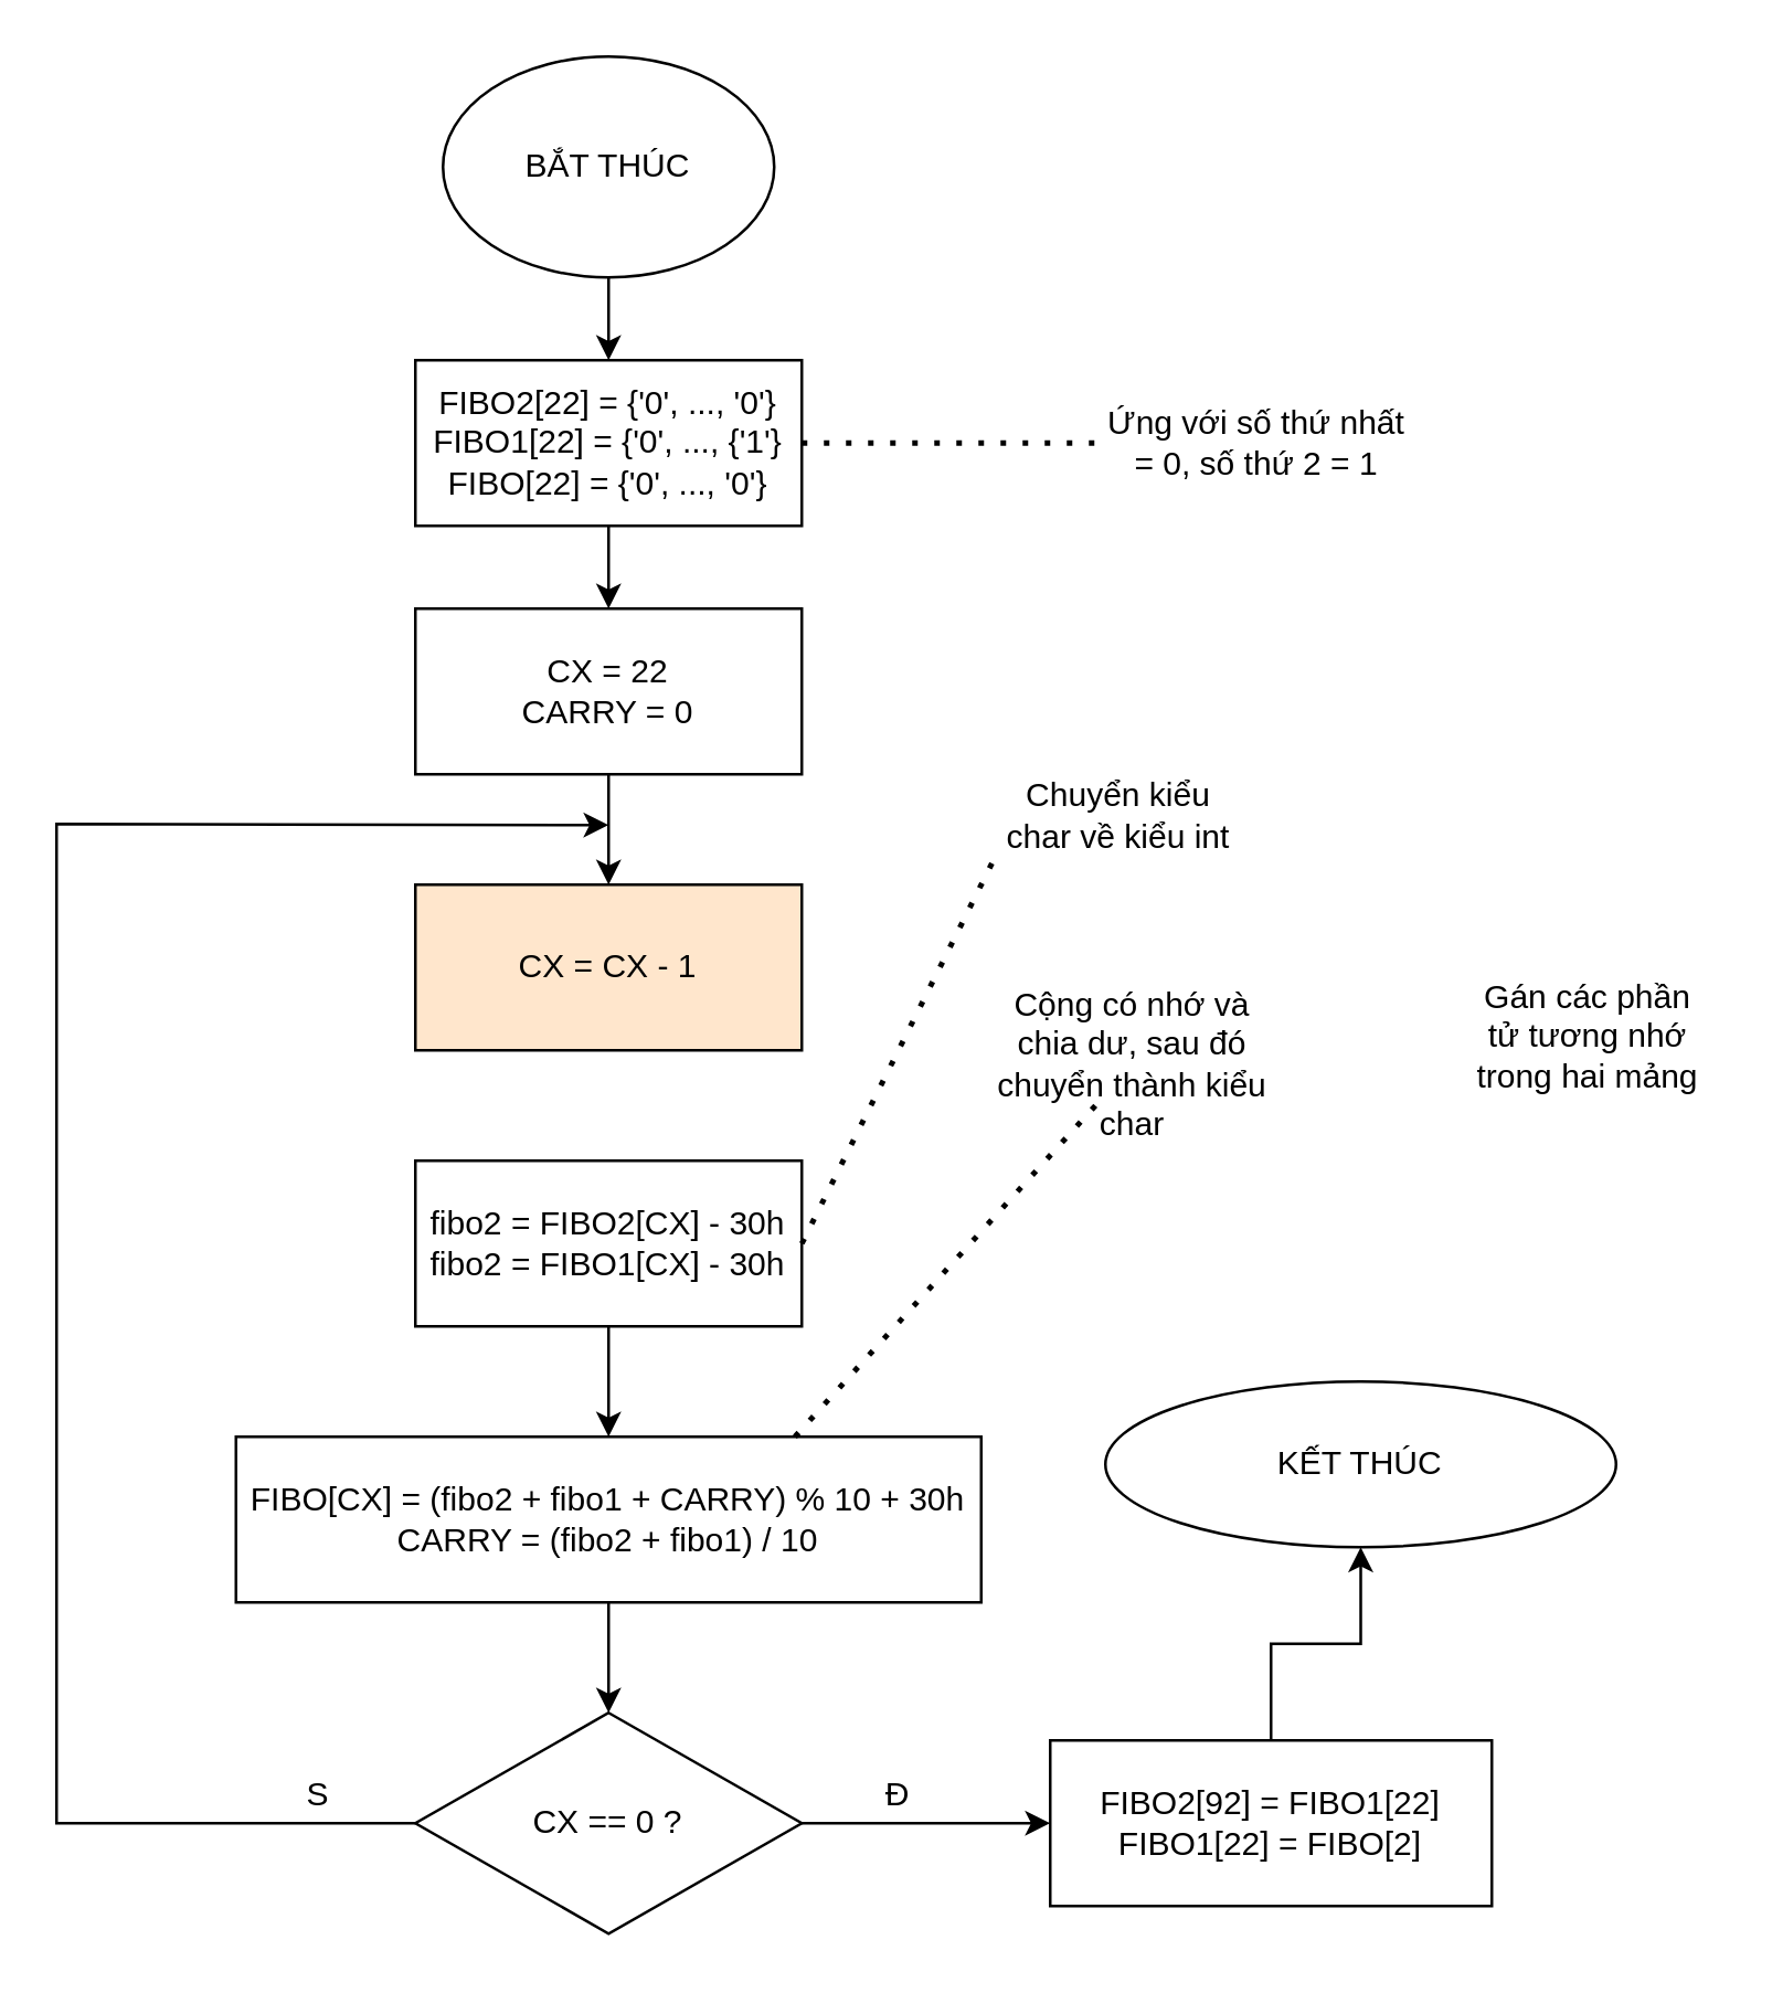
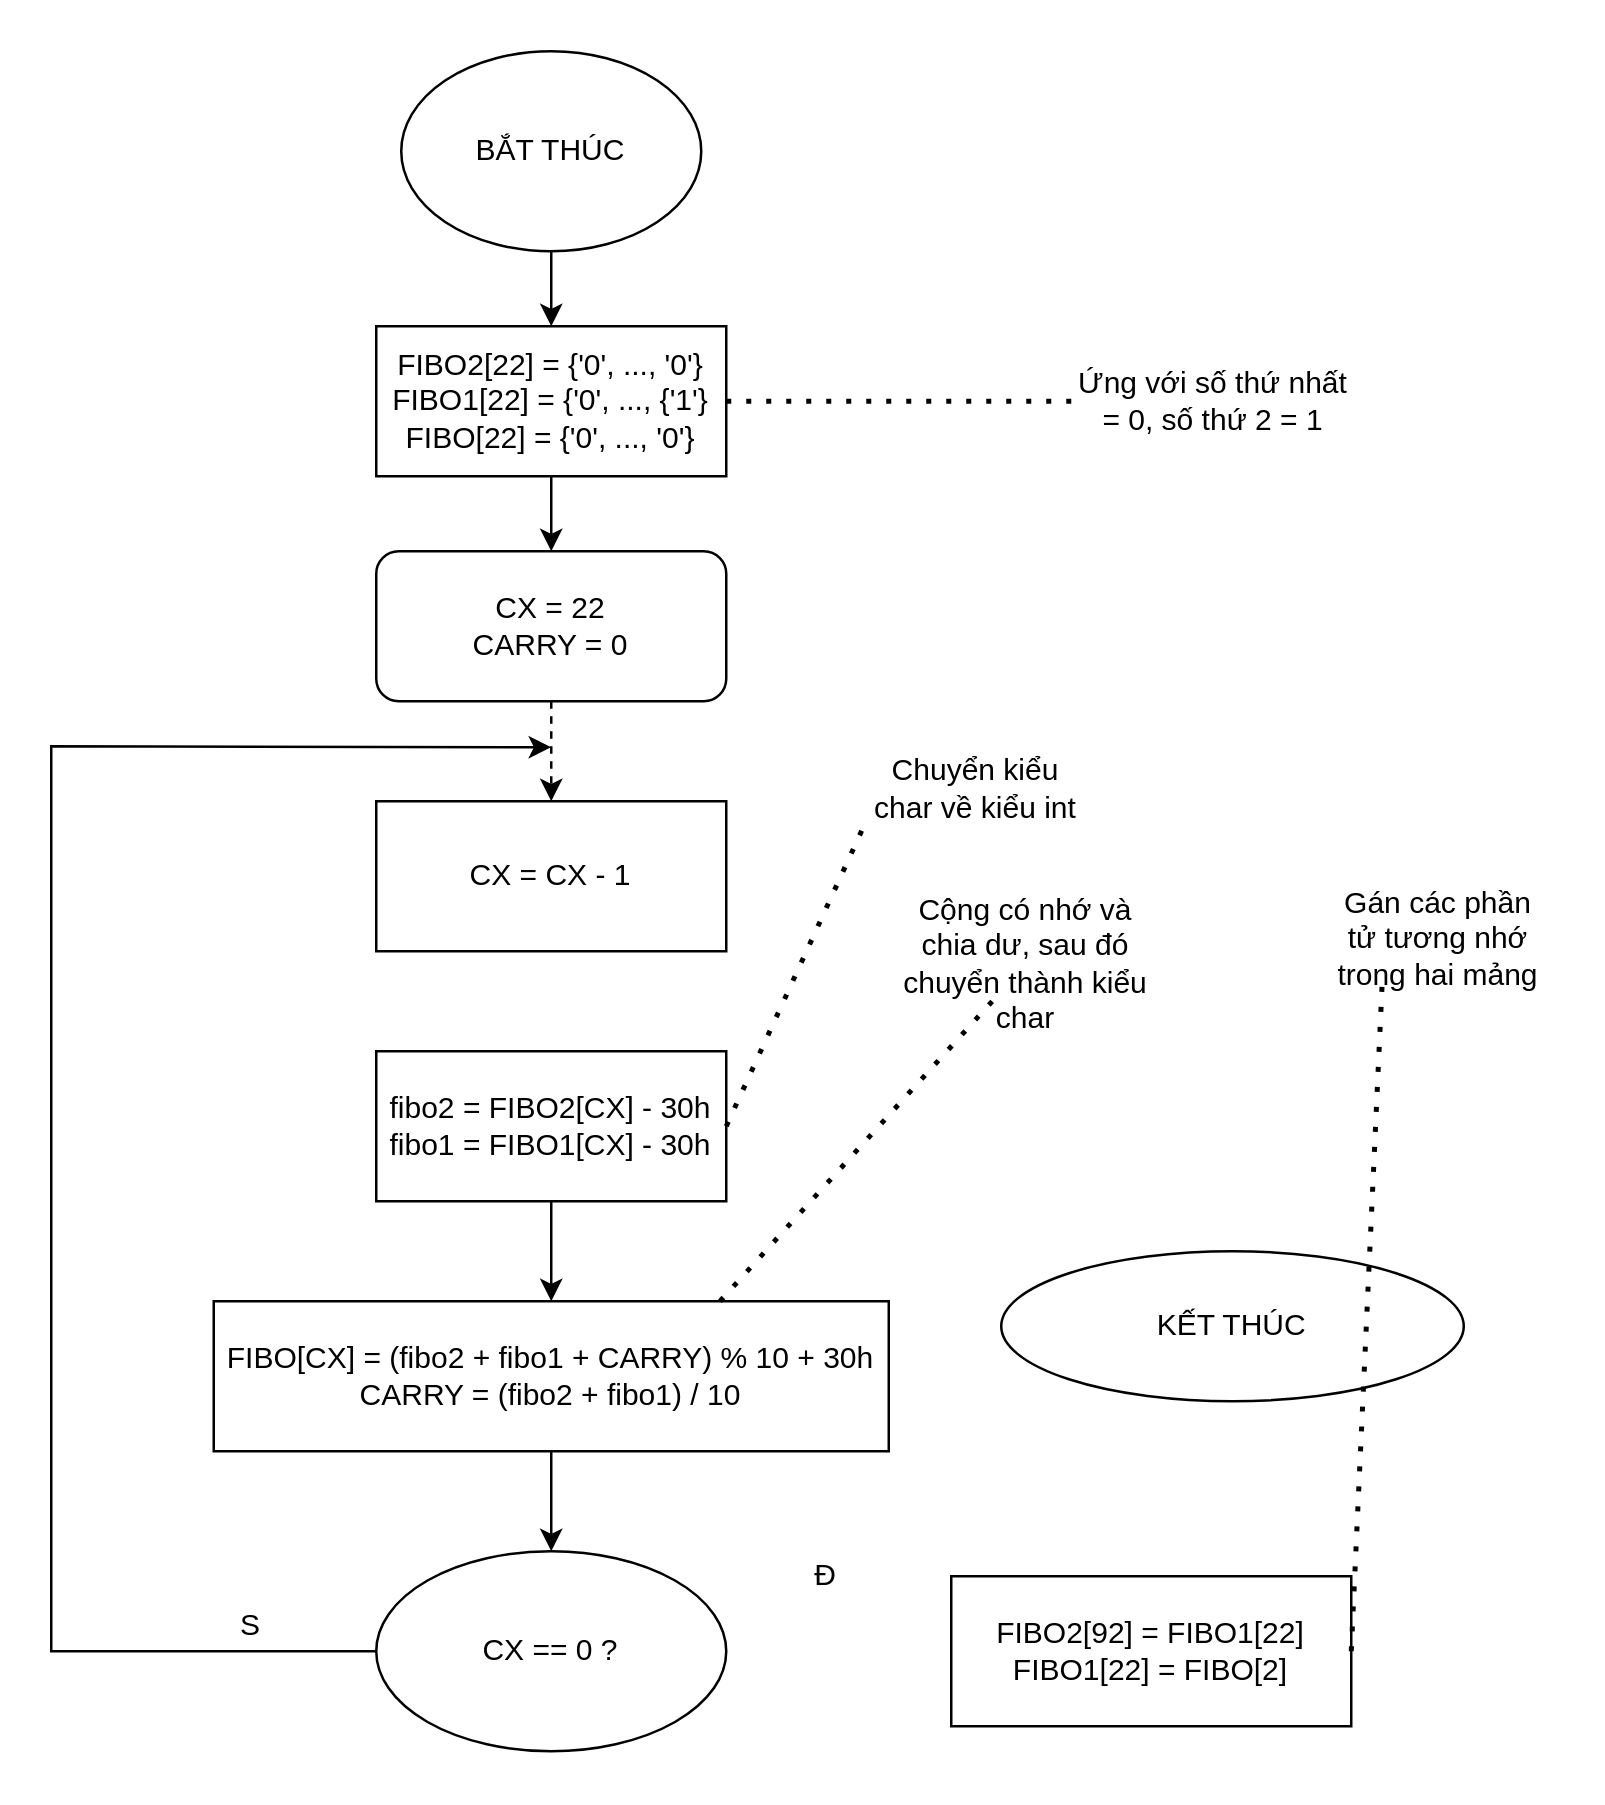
- <mxCell id="28" value="Ứng với số thứ nhất = 0, số thứ 2 = 1" style="text;html=1;strokeColor=none;fillColor=none;align=center;verticalAlign=middle;whiteSpace=wrap;rounded=0;" vertex="1" parent="1"><mxGeometry x="400" y="145" width="110" height="30" as="geometry" /></mxCell>
+ <mxCell id="28" value="Ứng với số thứ nhất = 0, số thứ 2 = 1" style="text;html=1;strokeColor=none;fillColor=none;align=center;verticalAlign=middle;whiteSpace=wrap;rounded=0;" vertex="1" parent="1"><mxGeometry x="430" y="145" width="110" height="30" as="geometry" /></mxCell>
- <mxCell id="9" value="CX = 22&lt;br&gt;CARRY = 0" style="rounded=0;whiteSpace=wrap;html=1;" vertex="1" parent="1"><mxGeometry x="150" y="220" width="140" height="60" as="geometry" /></mxCell>
+ <mxCell id="9" value="CX = 22&lt;br&gt;CARRY = 0" style="whiteSpace=wrap;html=1;rounded=1;" vertex="1" parent="1"><mxGeometry x="150" y="220" width="140" height="60" as="geometry" /></mxCell>
- <mxCell id="19" value="Chuyển kiểu char về kiểu int" style="text;html=1;strokeColor=none;fillColor=none;align=center;verticalAlign=middle;whiteSpace=wrap;rounded=0;" vertex="1" parent="1"><mxGeometry x="360" y="280" width="90" height="30" as="geometry" /></mxCell>
+ <mxCell id="19" value="Chuyển kiểu char về kiểu int" style="text;html=1;strokeColor=none;fillColor=none;align=center;verticalAlign=middle;whiteSpace=wrap;rounded=0;" vertex="1" parent="1"><mxGeometry x="345" y="300" width="90" height="30" as="geometry" /></mxCell>
- <mxCell id="8" value="" style="edgeStyle=orthogonalEdgeStyle;rounded=0;orthogonalLoop=1;jettySize=auto;html=1;" edge="1" parent="1" source="9" target="10"><mxGeometry relative="1" as="geometry" /></mxCell>
+ <mxCell id="8" value="" style="edgeStyle=orthogonalEdgeStyle;rounded=0;orthogonalLoop=1;jettySize=auto;html=1;dashed=1;" edge="1" parent="1" source="9" target="10"><mxGeometry relative="1" as="geometry" /></mxCell>
- <mxCell id="10" value="CX = CX - 1" style="rounded=0;whiteSpace=wrap;html=1;fillColor=#ffe6cc;" vertex="1" parent="1"><mxGeometry x="150" y="320" width="140" height="60" as="geometry" /></mxCell>
+ <mxCell id="10" value="CX = CX - 1" style="rounded=0;whiteSpace=wrap;html=1;" vertex="1" parent="1"><mxGeometry x="150" y="320" width="140" height="60" as="geometry" /></mxCell>
- <mxCell id="12" value="fibo2 = FIBO2[CX] - 30h&lt;br&gt;fibo2 = FIBO1[CX] - 30h" style="rounded=0;whiteSpace=wrap;html=1;" vertex="1" parent="1"><mxGeometry x="150" y="420" width="140" height="60" as="geometry" /></mxCell>
+ <mxCell id="12" value="fibo2 = FIBO2[CX] - 30h&lt;br&gt;fibo1 = FIBO1[CX] - 30h" style="rounded=0;whiteSpace=wrap;html=1;" vertex="1" parent="1"><mxGeometry x="150" y="420" width="140" height="60" as="geometry" /></mxCell>
- <mxCell id="17" value="" style="edgeStyle=orthogonalEdgeStyle;rounded=0;orthogonalLoop=1;jettySize=auto;html=1;" edge="1" parent="1" source="18" target="15"><mxGeometry relative="1" as="geometry" /></mxCell>
- <mxCell id="25" value="S" style="text;html=1;strokeColor=none;fillColor=none;align=center;verticalAlign=middle;whiteSpace=wrap;rounded=0;" vertex="1" parent="1"><mxGeometry x="85" y="640" width="60" height="20" as="geometry" /></mxCell>
+ <mxCell id="25" value="S" style="text;html=1;strokeColor=none;fillColor=none;align=center;verticalAlign=middle;whiteSpace=wrap;rounded=0;" vertex="1" parent="1"><mxGeometry x="70" y="640" width="60" height="20" as="geometry" /></mxCell>
- <mxCell id="26" value="Đ" style="text;html=1;strokeColor=none;fillColor=none;align=center;verticalAlign=middle;whiteSpace=wrap;rounded=0;" vertex="1" parent="1"><mxGeometry x="295" y="640" width="60" height="20" as="geometry" /></mxCell>
+ <mxCell id="26" value="Đ" style="text;html=1;strokeColor=none;fillColor=none;align=center;verticalAlign=middle;whiteSpace=wrap;rounded=0;" vertex="1" parent="1"><mxGeometry x="300" y="620" width="60" height="20" as="geometry" /></mxCell>
+ <mxCell id="24" value="" style="endArrow=none;dashed=1;html=1;dashPattern=1 3;strokeWidth=2;rounded=0;entryX=0.25;entryY=1;entryDx=0;entryDy=0;exitX=1;exitY=0.5;exitDx=0;exitDy=0;" edge="1" parent="1" source="18" target="23"><mxGeometry width="50" height="50" relative="1" as="geometry"><mxPoint x="220" y="510" as="sourcePoint" /><mxPoint x="270" y="460" as="targetPoint" /></mxGeometry></mxCell>
- <mxCell id="7" value="CX == 0 ?" style="rhombus;whiteSpace=wrap;html=1;" vertex="1" parent="1"><mxGeometry x="150" y="620" width="140" height="80" as="geometry" /></mxCell>
+ <mxCell id="7" value="CX == 0 ?" style="ellipse;whiteSpace=wrap;html=1;" vertex="1" parent="1"><mxGeometry x="150" y="620" width="140" height="80" as="geometry" /></mxCell>
- <mxCell id="6" value="" style="edgeStyle=orthogonalEdgeStyle;rounded=0;orthogonalLoop=1;jettySize=auto;html=1;" edge="1" parent="1" source="7" target="18"><mxGeometry relative="1" as="geometry" /></mxCell>
